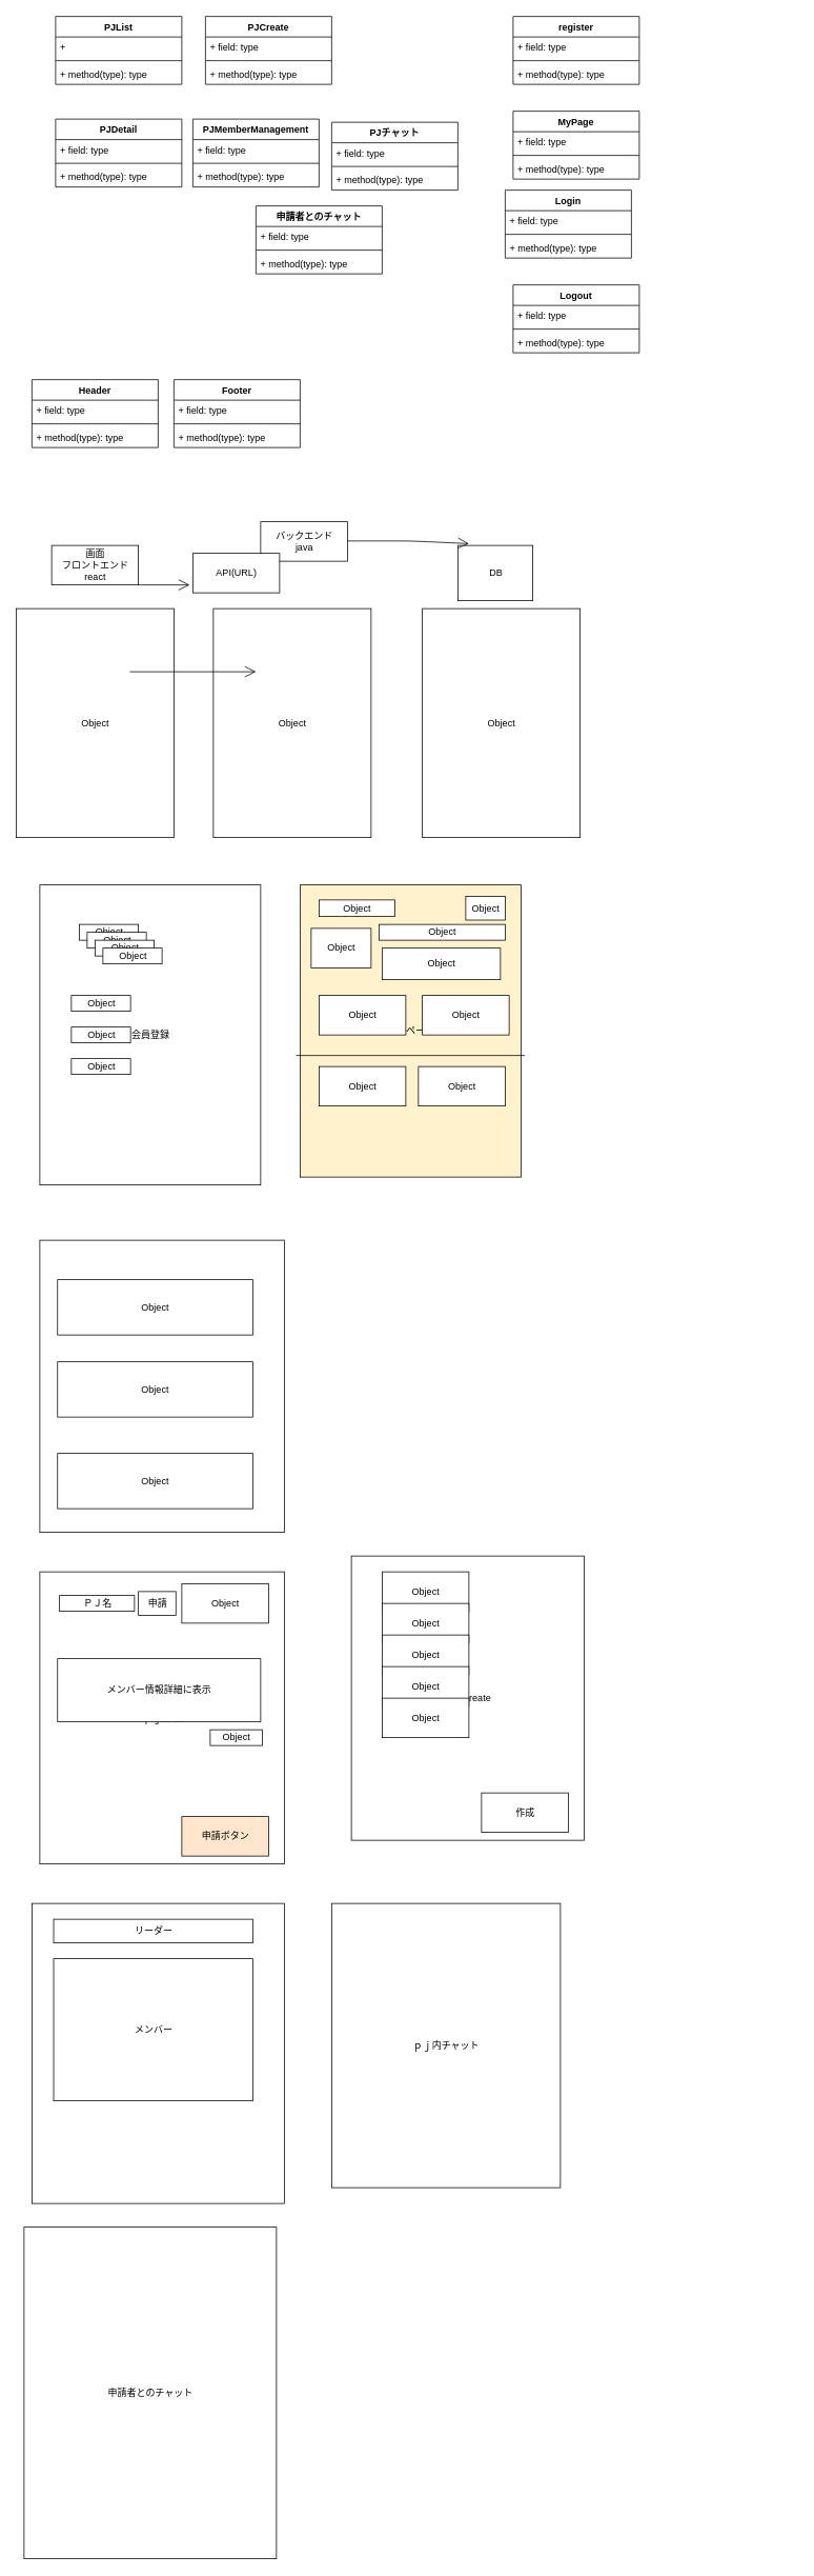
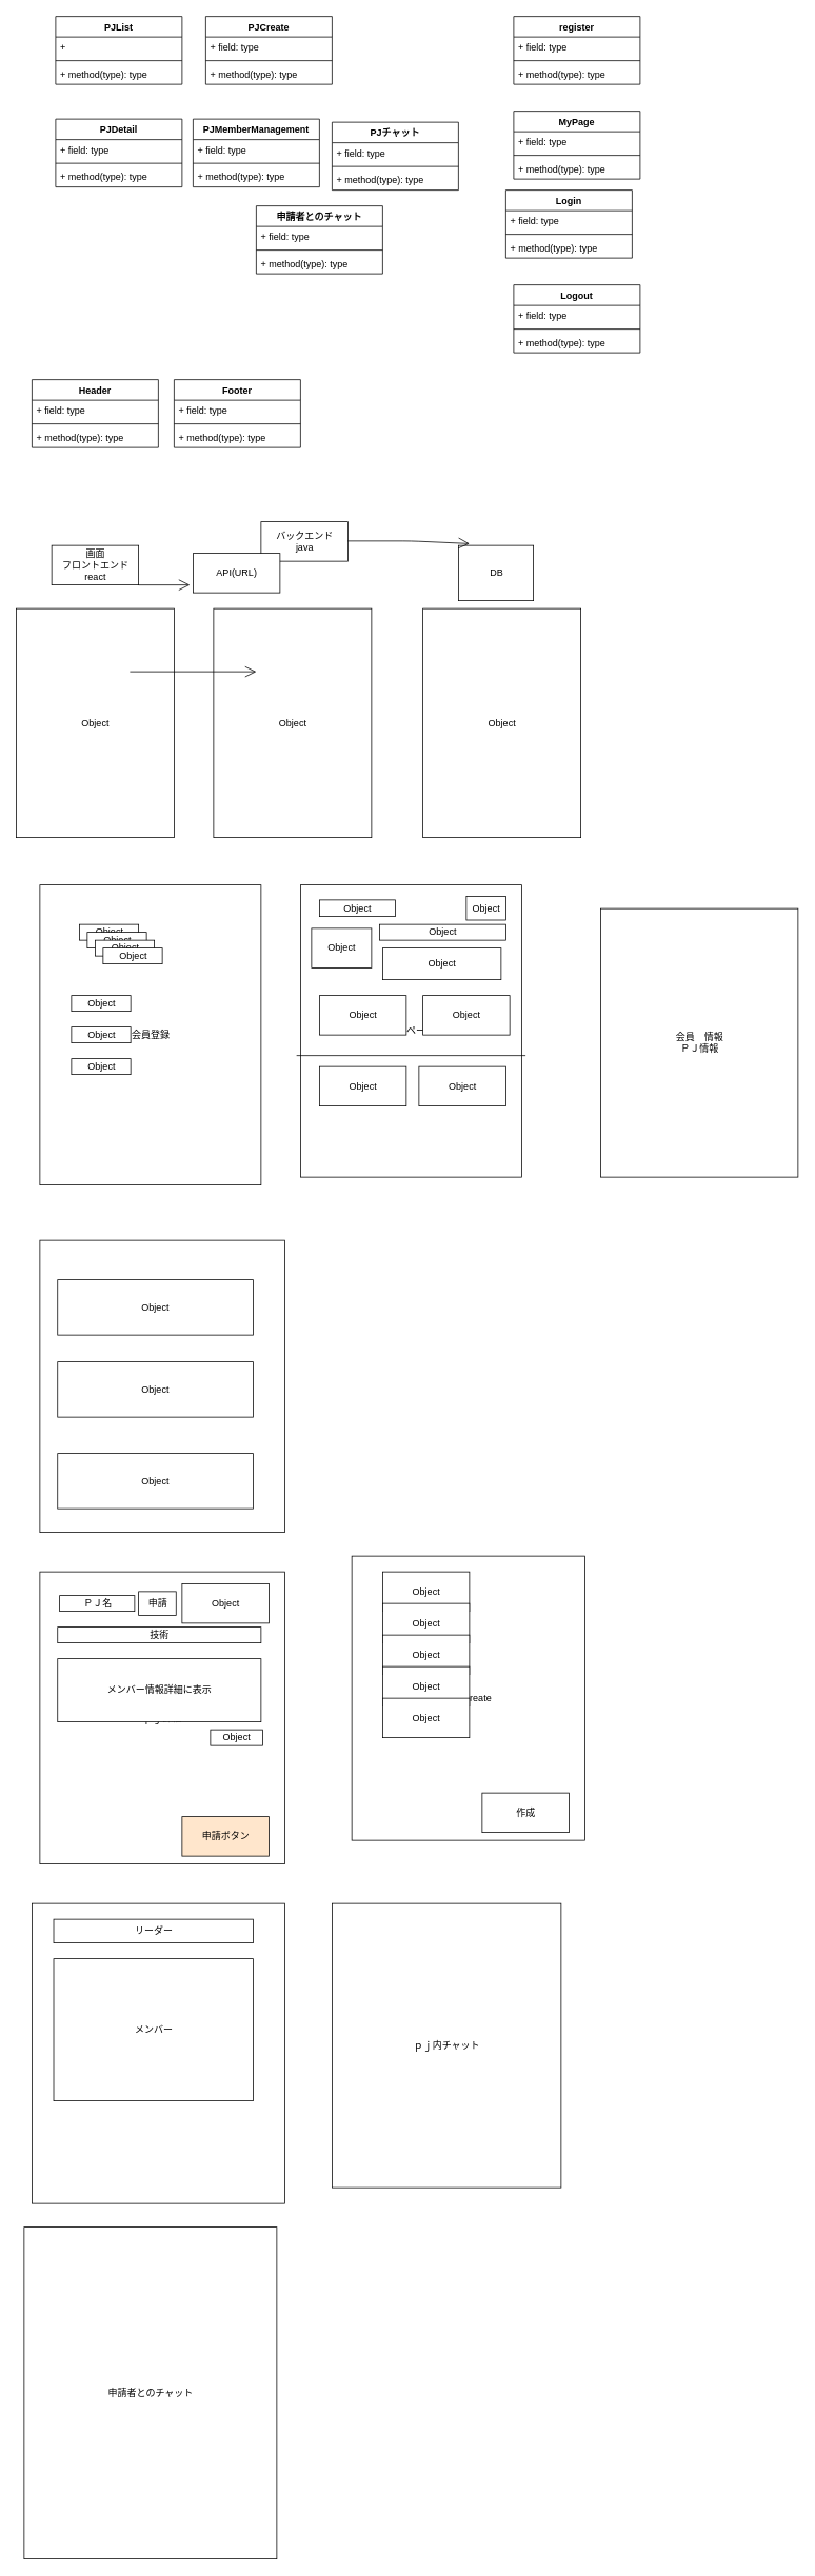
- <mxCell id="68" value="マイページ" style="html=1;fillColor=#fff2cc;" vertex="1" parent="1"><mxGeometry x="380" y="1120" width="280" height="370" as="geometry" /></mxCell>
+ <mxCell id="68" value="マイページ" style="html=1;" vertex="1" parent="1"><mxGeometry x="380" y="1120" width="280" height="370" as="geometry" /></mxCell>
+ <mxCell id="103" value="会員　情報&lt;br&gt;ＰＪ情報&lt;br&gt;" style="html=1;" vertex="1" parent="1"><mxGeometry x="760" y="1150" width="250" height="340" as="geometry" /></mxCell>
+ <mxCell id="85" value="技術" style="html=1;" vertex="1" parent="1"><mxGeometry x="72.5" y="2060" width="257.5" height="20" as="geometry" /></mxCell>
